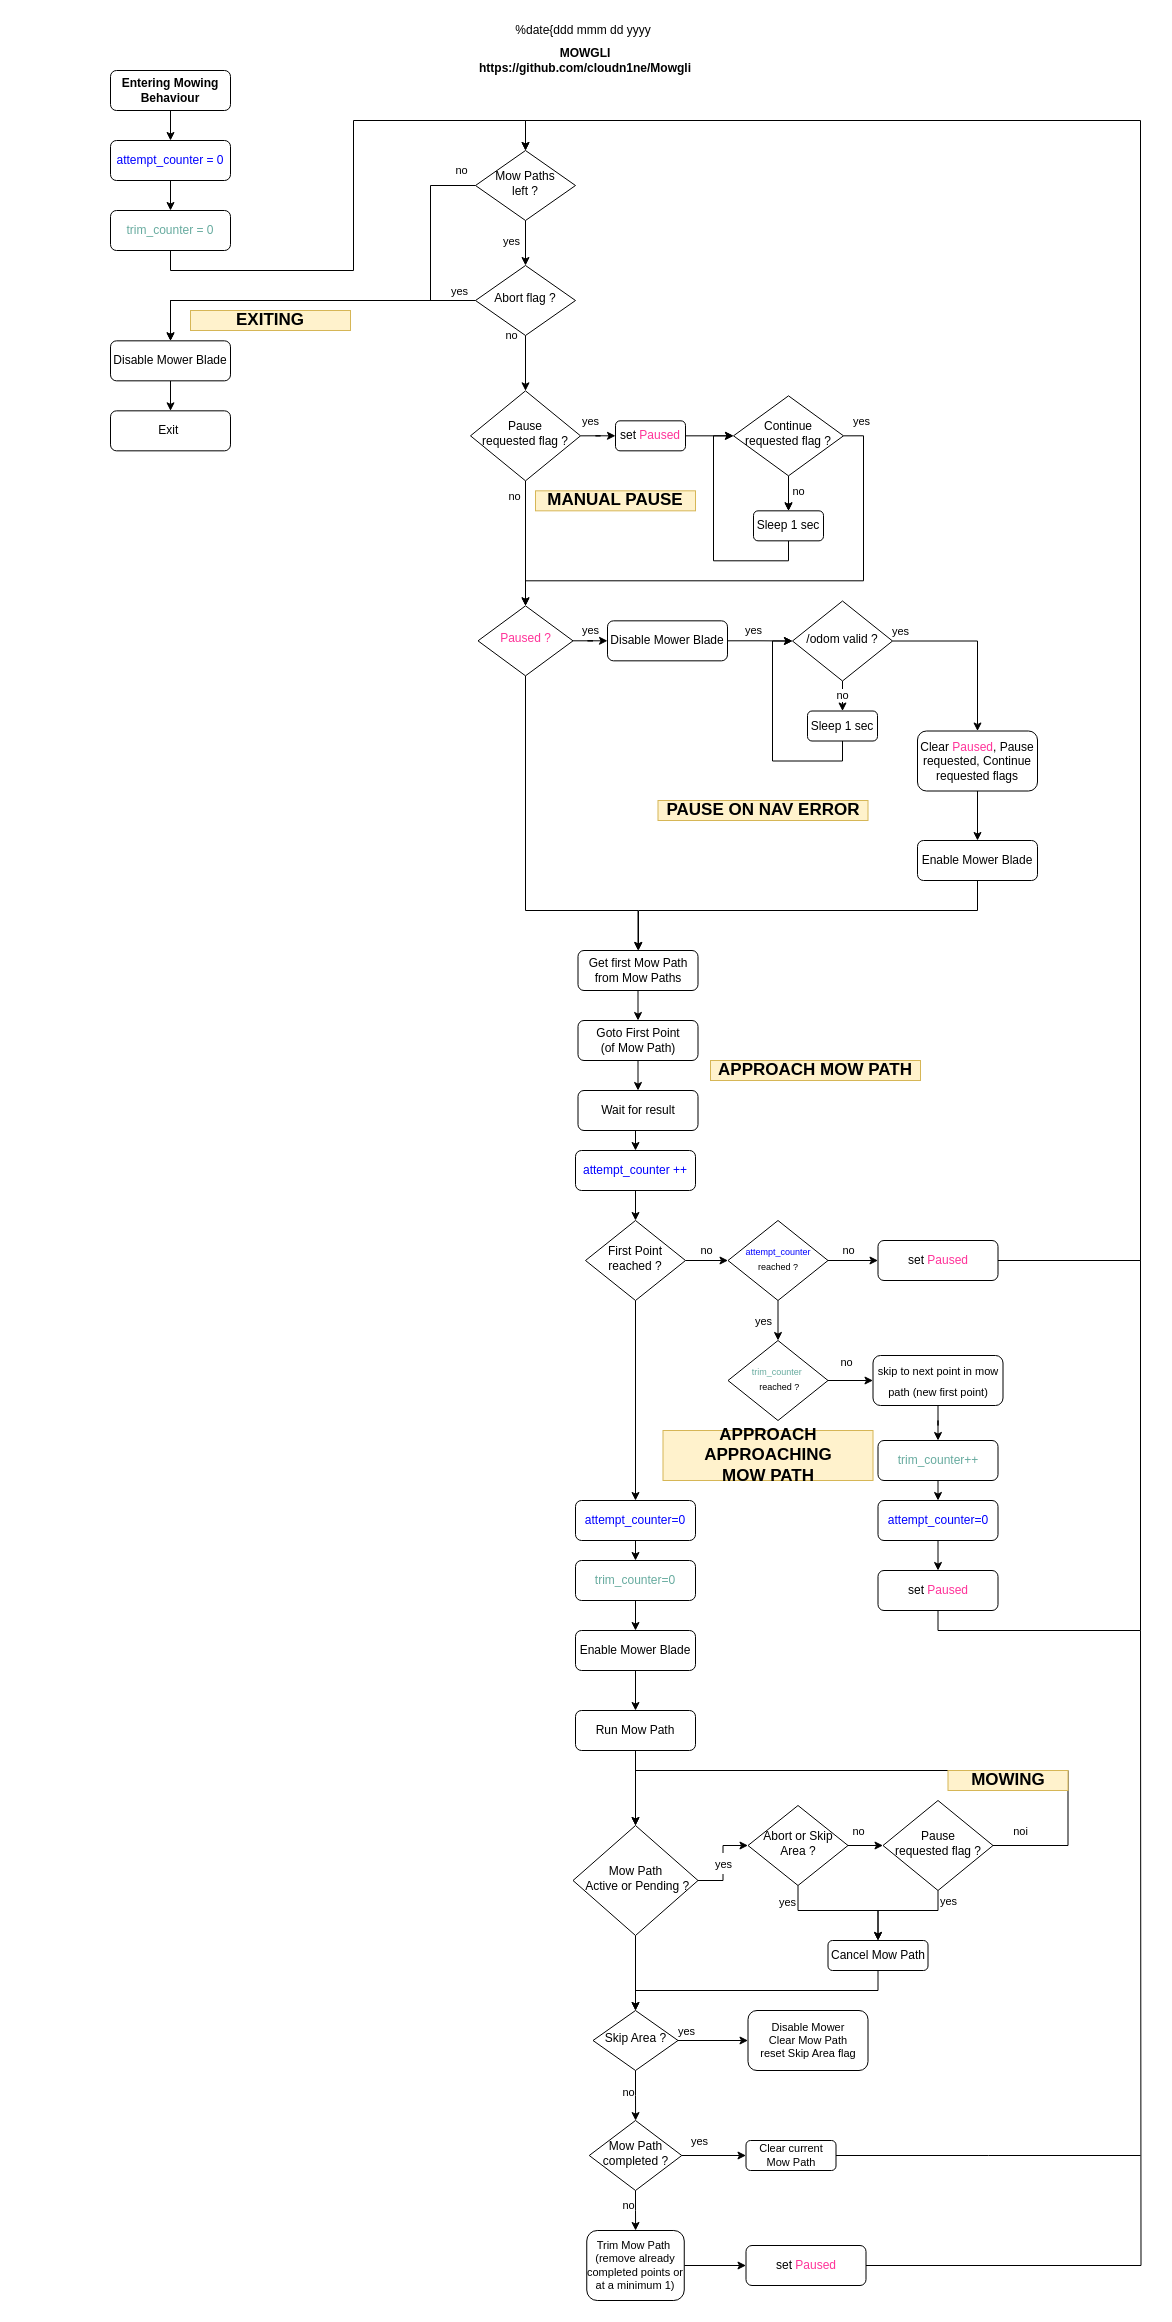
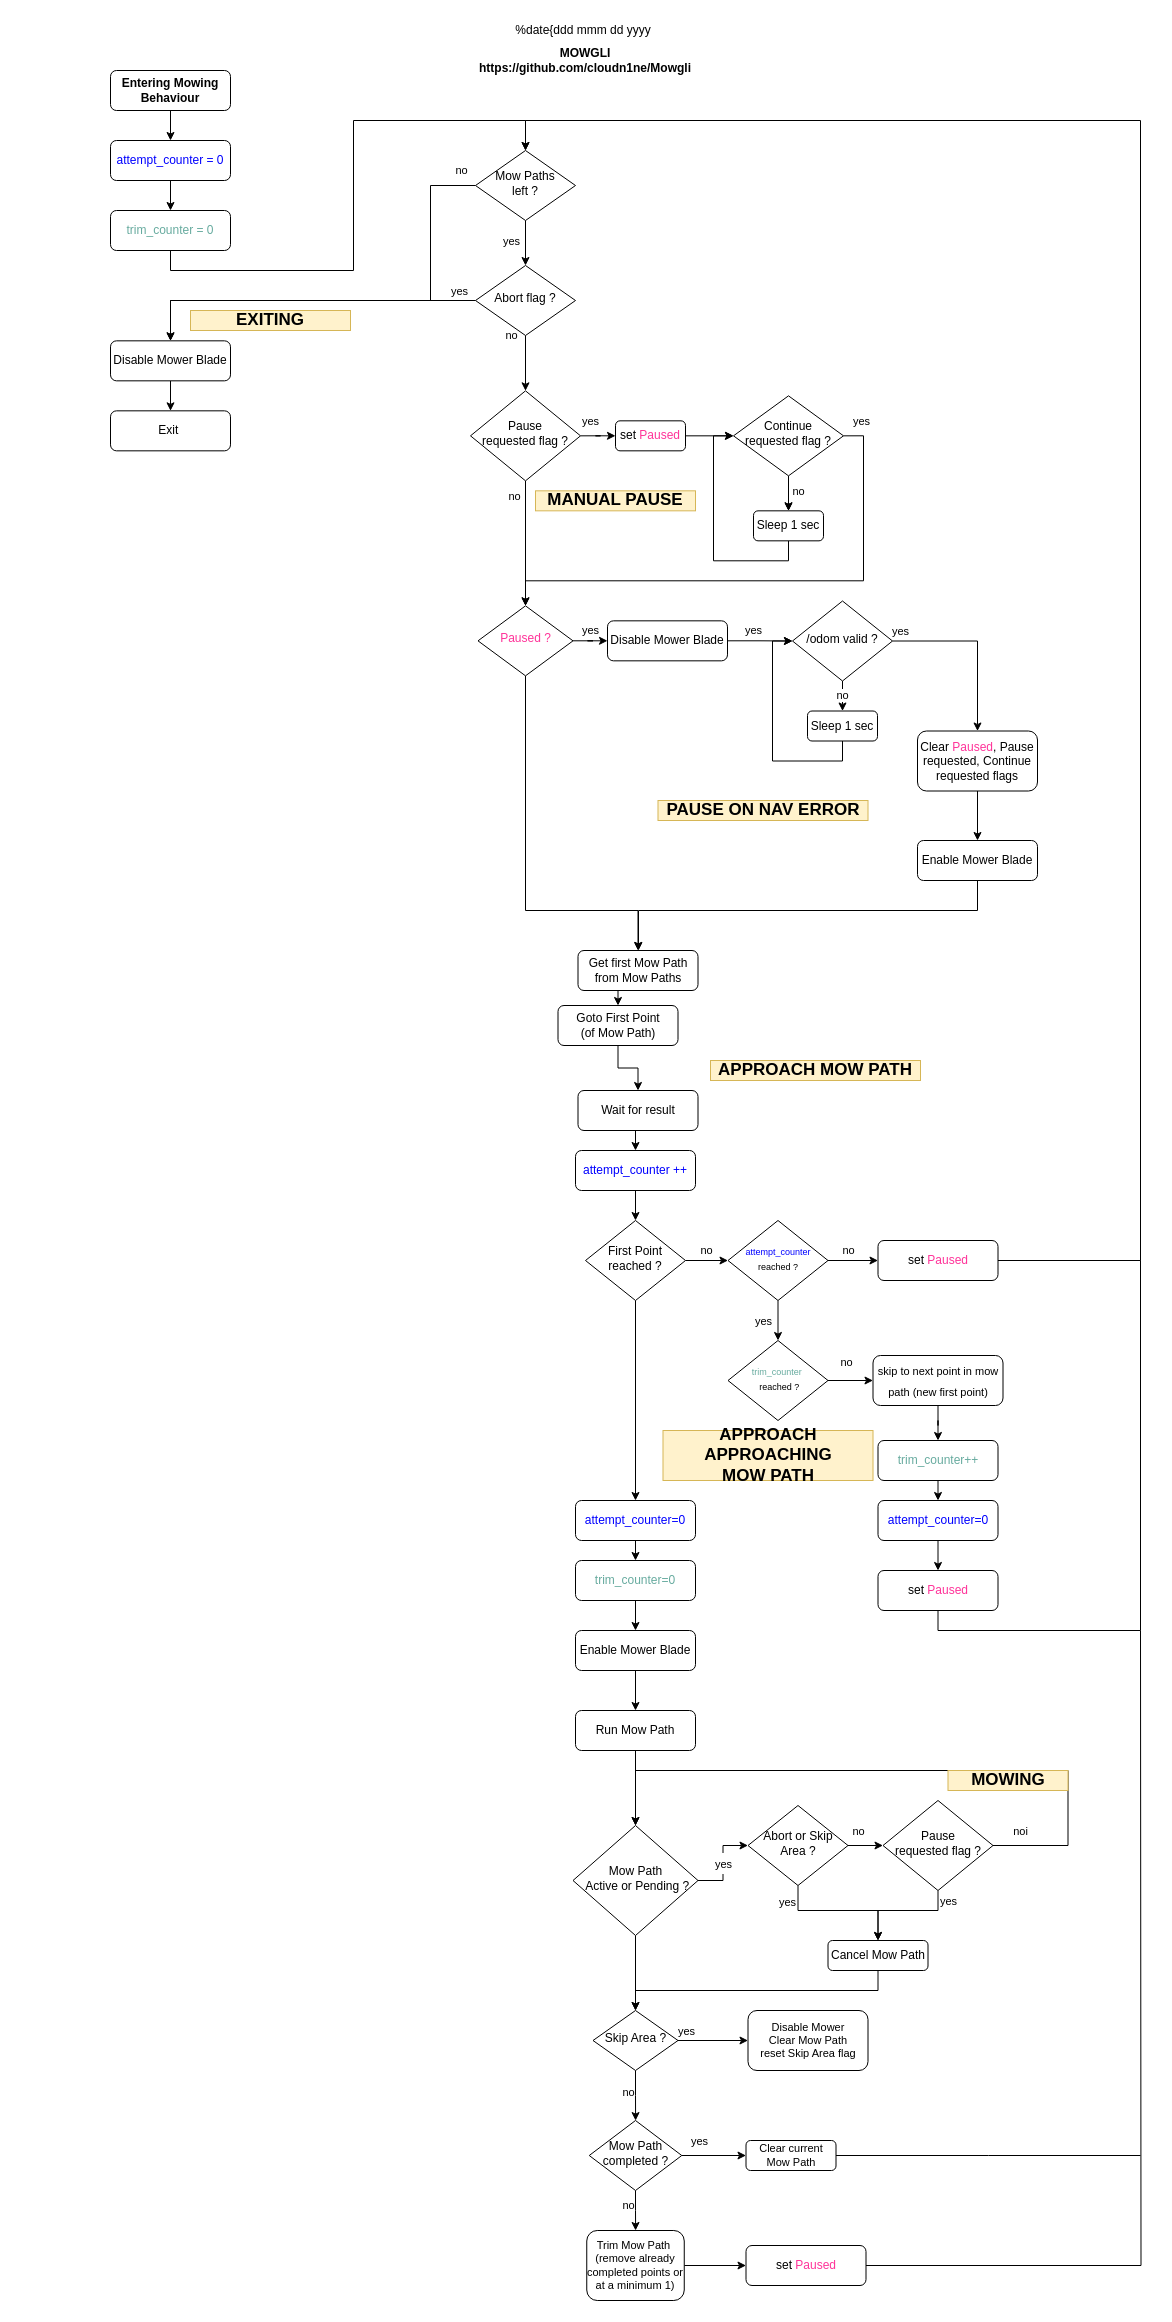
- <mxCell id="19" value="Goto First Point&lt;br&gt;(of Mow Path)" style="rounded=1;whiteSpace=wrap;html=1;fontSize=12;glass=0;strokeWidth=1;shadow=0;" parent="1" vertex="1"><mxGeometry x="577.5" y="1020" width="120" height="40" as="geometry" /></mxCell>
+ <mxCell id="19" value="Goto First Point&lt;br&gt;(of Mow Path)" style="rounded=1;whiteSpace=wrap;html=1;fontSize=12;glass=0;strokeWidth=1;shadow=0;" parent="1" vertex="1"><mxGeometry x="557.5" y="1005" width="120" height="40" as="geometry" /></mxCell>
